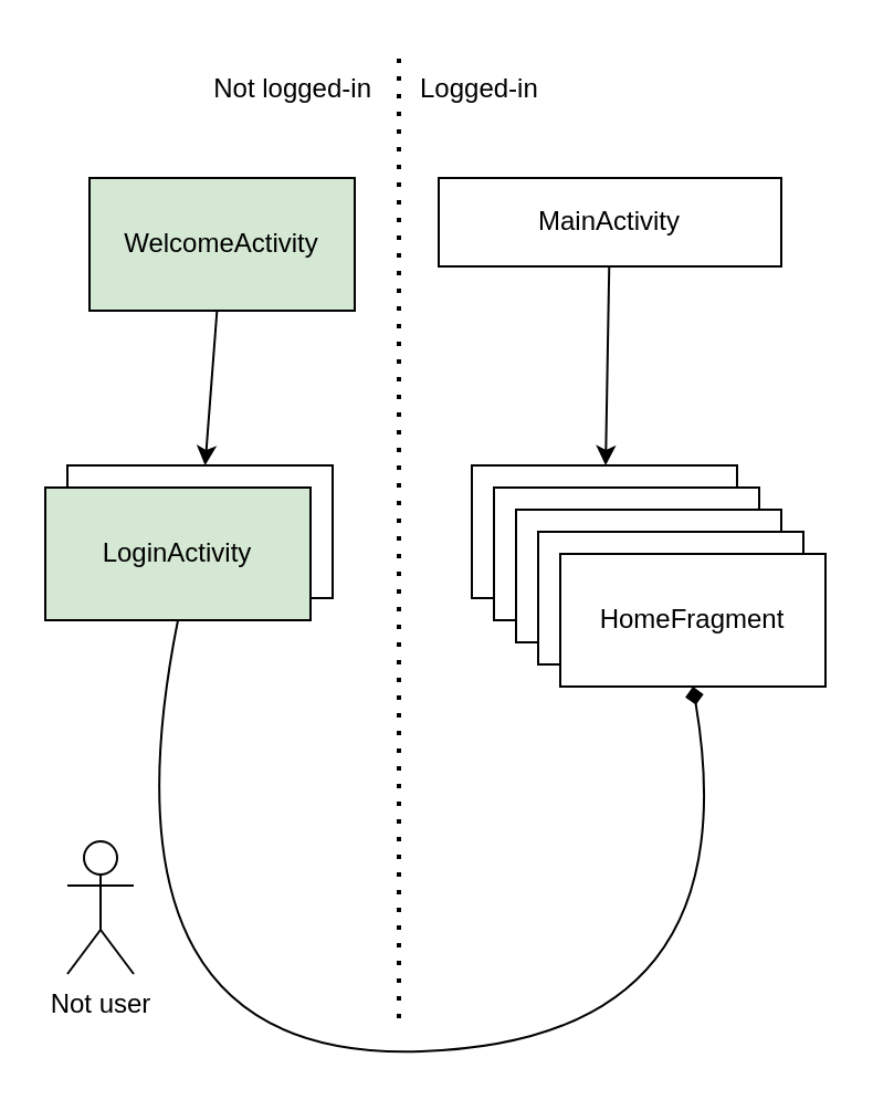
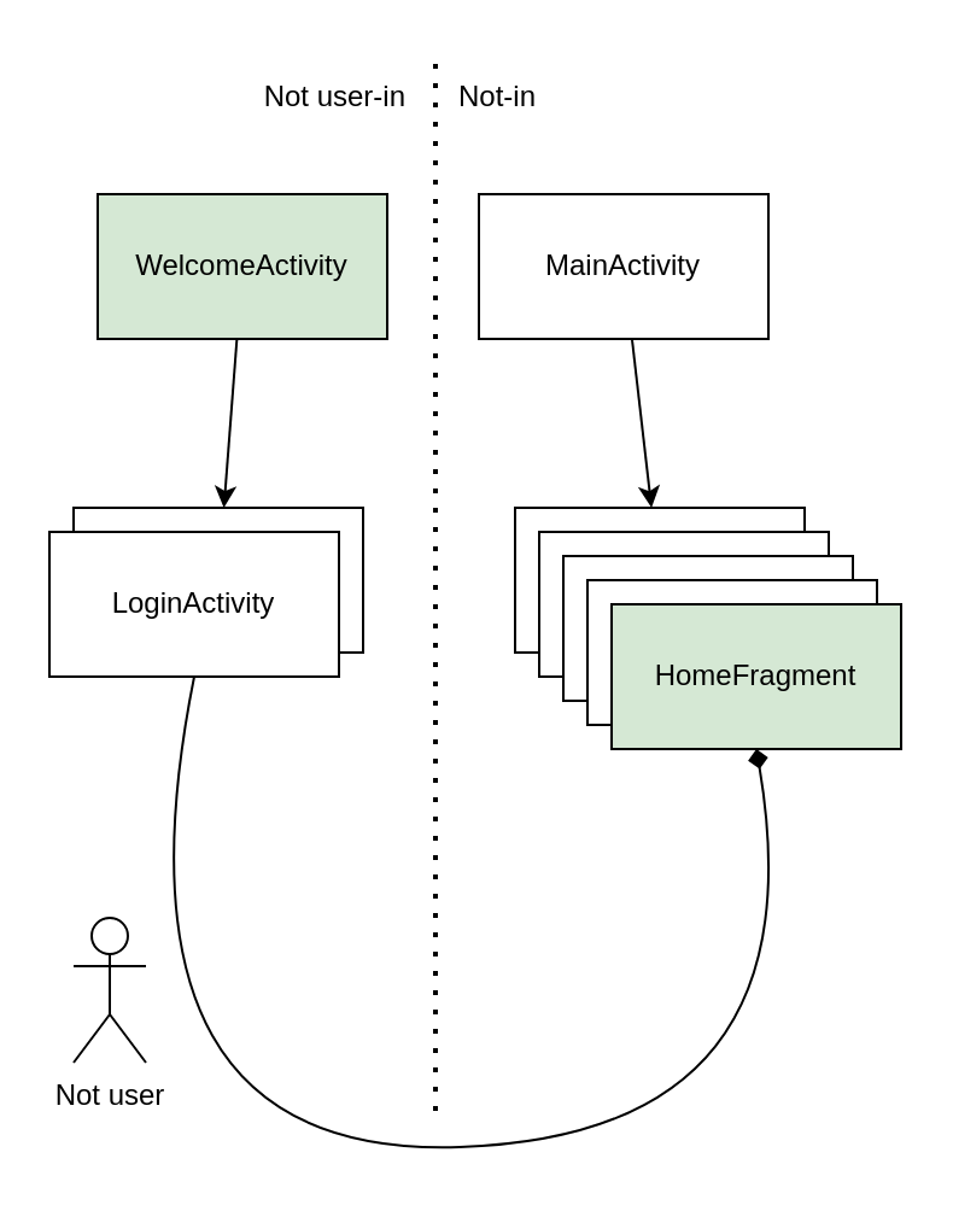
- <mxCell id="14" value="&lt;div align=&quot;right&quot;&gt;Not logged-in&lt;br&gt;&lt;/div&gt;" style="text;html=1;strokeColor=none;fillColor=none;align=right;verticalAlign=middle;whiteSpace=wrap;rounded=0;" vertex="1" parent="1"><mxGeometry x="40" y="30" width="130" height="20" as="geometry" /></mxCell>
+ <mxCell id="14" value="&lt;div align=&quot;right&quot;&gt;Not user-in&lt;br&gt;&lt;/div&gt;" style="text;html=1;strokeColor=none;fillColor=none;align=right;verticalAlign=middle;whiteSpace=wrap;rounded=0;" vertex="1" parent="1"><mxGeometry x="40" y="30" width="130" height="20" as="geometry" /></mxCell>
- <mxCell id="15" value="&lt;div align=&quot;left&quot;&gt;Logged-in&lt;/div&gt;" style="text;html=1;strokeColor=none;fillColor=none;align=left;verticalAlign=middle;whiteSpace=wrap;rounded=0;" vertex="1" parent="1"><mxGeometry x="188" y="30" width="130" height="20" as="geometry" /></mxCell>
+ <mxCell id="15" value="&lt;div align=&quot;left&quot;&gt;Not-in&lt;/div&gt;" style="text;html=1;strokeColor=none;fillColor=none;align=left;verticalAlign=middle;whiteSpace=wrap;rounded=0;" vertex="1" parent="1"><mxGeometry x="188" y="30" width="130" height="20" as="geometry" /></mxCell>
- <mxCell id="6" value="MainActivity" style="whiteSpace=wrap;html=1;rounded=0;" vertex="1" parent="1"><mxGeometry x="198" y="80" width="155" height="40" as="geometry" /></mxCell>
+ <mxCell id="6" value="MainActivity" style="whiteSpace=wrap;html=1;rounded=0;" vertex="1" parent="1"><mxGeometry x="198" y="80" width="120" height="60" as="geometry" /></mxCell>
- <mxCell id="7" value="LoginActivity" style="whiteSpace=wrap;html=1;rounded=0;fillColor=#d5e8d4;" vertex="1" parent="1"><mxGeometry x="20" y="220" width="120" height="60" as="geometry" /></mxCell>
+ <mxCell id="7" value="LoginActivity" style="whiteSpace=wrap;html=1;rounded=0;" vertex="1" parent="1"><mxGeometry x="20" y="220" width="120" height="60" as="geometry" /></mxCell>
- <mxCell id="12" value="HomeFragment" style="whiteSpace=wrap;html=1;rounded=0;" vertex="1" parent="1"><mxGeometry x="253" y="250" width="120" height="60" as="geometry" /></mxCell>
+ <mxCell id="12" value="HomeFragment" style="whiteSpace=wrap;html=1;rounded=0;fillColor=#d5e8d4;" vertex="1" parent="1"><mxGeometry x="253" y="250" width="120" height="60" as="geometry" /></mxCell>
